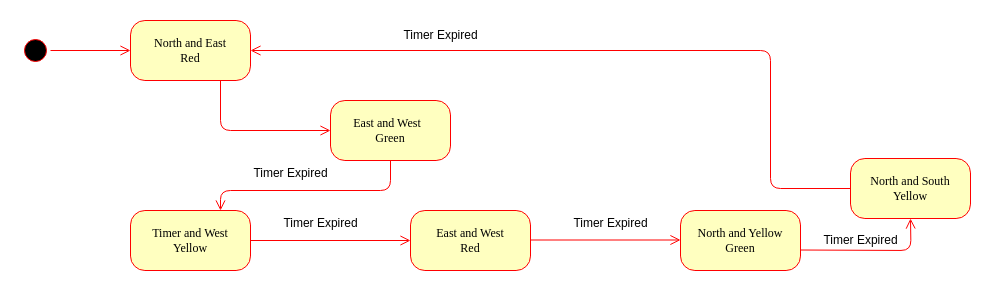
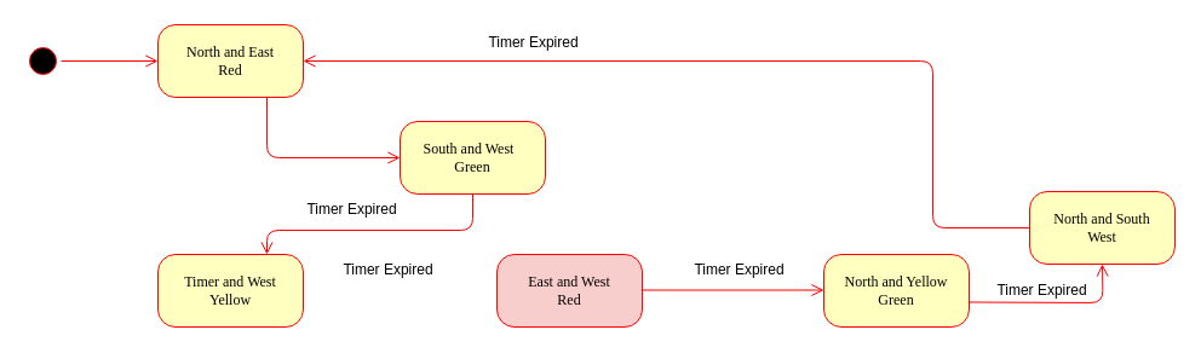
- <mxCell id="5" value="East and West&amp;nbsp;&amp;nbsp;&lt;br&gt;Green" style="rounded=1;whiteSpace=wrap;html=1;arcSize=24;fillColor=#ffffc0;strokeColor=#ff0000;shadow=0;comic=0;labelBackgroundColor=none;fontFamily=Verdana;fontSize=12;fontColor=#000000;align=center;" vertex="1" parent="1"><mxGeometry x="330" y="100" width="120" height="60" as="geometry" /></mxCell>
+ <mxCell id="5" value="South and West&amp;nbsp;&amp;nbsp;&lt;br&gt;Green" style="rounded=1;whiteSpace=wrap;html=1;arcSize=24;fillColor=#ffffc0;strokeColor=#ff0000;shadow=0;comic=0;labelBackgroundColor=none;fontFamily=Verdana;fontSize=12;fontColor=#000000;align=center;" vertex="1" parent="1"><mxGeometry x="330" y="100" width="120" height="60" as="geometry" /></mxCell>
- <mxCell id="20" value="North and South&lt;br&gt;Yellow" style="rounded=1;whiteSpace=wrap;html=1;arcSize=24;fillColor=#ffffc0;strokeColor=#ff0000;shadow=0;comic=0;labelBackgroundColor=none;fontFamily=Verdana;fontSize=12;fontColor=#000000;align=center;" vertex="1" parent="1"><mxGeometry x="850" y="158" width="120" height="60" as="geometry" /></mxCell>
+ <mxCell id="20" value="North and South&lt;br&gt;West" style="rounded=1;whiteSpace=wrap;html=1;arcSize=24;fillColor=#ffffc0;strokeColor=#ff0000;shadow=0;comic=0;labelBackgroundColor=none;fontFamily=Verdana;fontSize=12;fontColor=#000000;align=center;" vertex="1" parent="1"><mxGeometry x="850" y="158" width="120" height="60" as="geometry" /></mxCell>
- <mxCell id="12" style="edgeStyle=orthogonalEdgeStyle;html=1;exitX=1;exitY=0.5;entryX=0;entryY=0.5;labelBackgroundColor=none;endArrow=open;endSize=8;strokeColor=#ff0000;fontFamily=Verdana;fontSize=12;align=left;" edge="1" parent="1" source="3" target="8"><mxGeometry relative="1" as="geometry" /></mxCell>
- <mxCell id="8" value="East and West&lt;br&gt;Red" style="rounded=1;whiteSpace=wrap;html=1;arcSize=24;fillColor=#ffffc0;strokeColor=#ff0000;shadow=0;comic=0;labelBackgroundColor=none;fontFamily=Verdana;fontSize=12;fontColor=#000000;align=center;" vertex="1" parent="1"><mxGeometry x="410" y="210" width="120" height="60" as="geometry" /></mxCell>
+ <mxCell id="8" value="East and West&lt;br&gt;Red" style="rounded=1;whiteSpace=wrap;html=1;arcSize=24;fillColor=#f8cecc;strokeColor=#ff0000;shadow=0;comic=0;labelBackgroundColor=none;fontFamily=Verdana;fontSize=12;fontColor=#000000;align=center;" vertex="1" parent="1"><mxGeometry x="410" y="210" width="120" height="60" as="geometry" /></mxCell>
